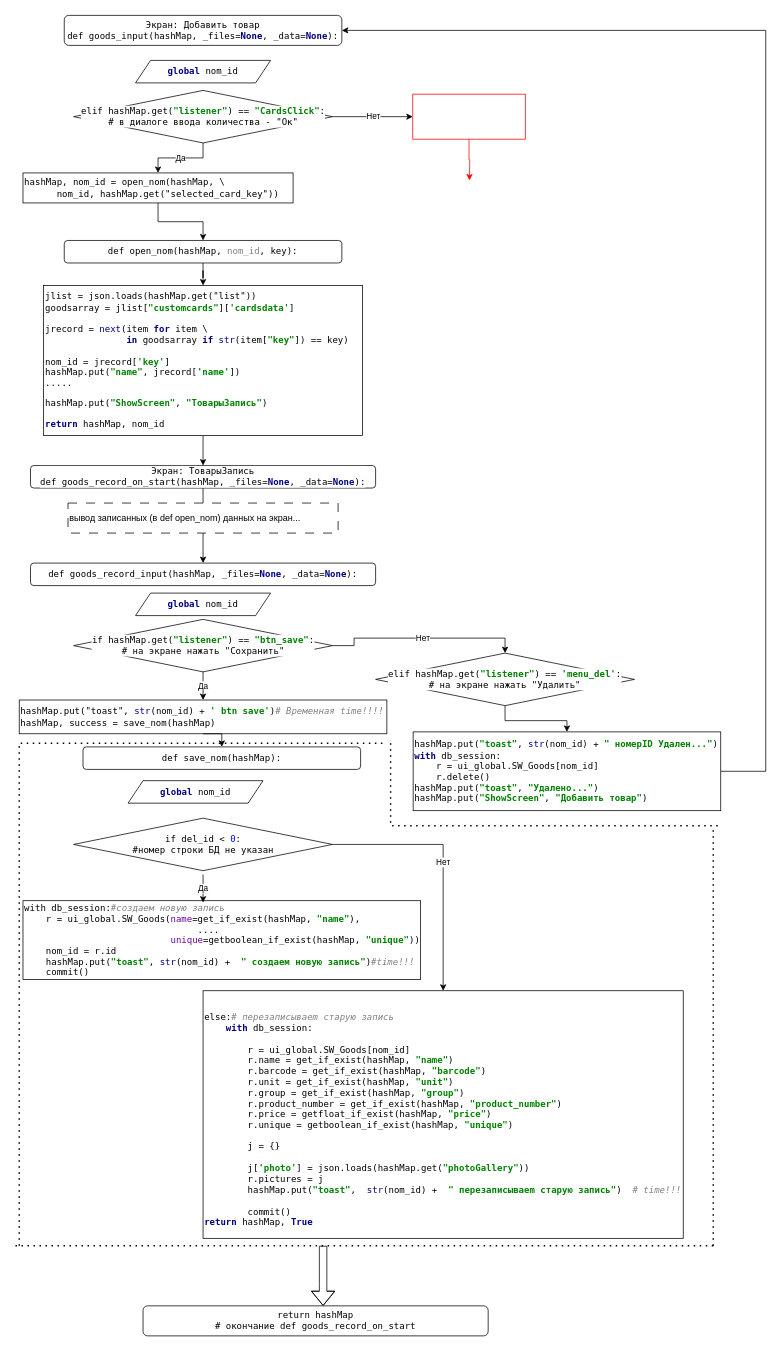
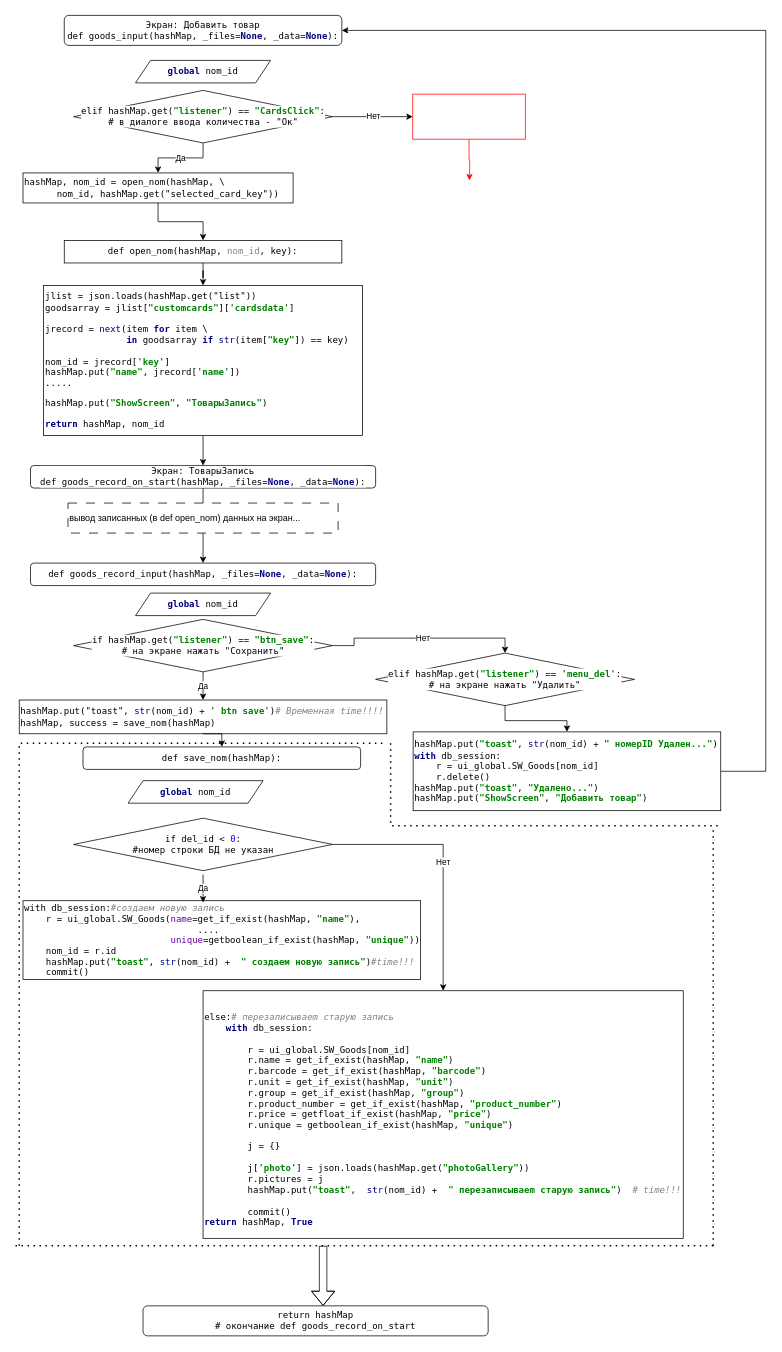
- <mxCell id="13" value="&lt;div style=&quot;background-color: rgb(255, 255, 255); font-family: &amp;quot;JetBrains Mono&amp;quot;, monospace;&quot;&gt;&lt;pre&gt;&lt;div style=&quot;font-family: &amp;quot;JetBrains Mono&amp;quot;, monospace;&quot;&gt;&lt;pre&gt;&lt;div style=&quot;font-family: &amp;quot;JetBrains Mono&amp;quot;, monospace;&quot;&gt;&lt;pre&gt;def open_nom(hashMap, &lt;span style=&quot;color:#808080;&quot;&gt;nom_id&lt;/span&gt;, key):&lt;/pre&gt;&lt;/div&gt;&lt;/pre&gt;&lt;/div&gt;&lt;/pre&gt;&lt;/div&gt;" style="rounded=1;whiteSpace=wrap;html=1;" vertex="1" parent="1"><mxGeometry x="85" y="320" width="370" height="30" as="geometry" /></mxCell>
+ <mxCell id="13" value="&lt;div style=&quot;background-color: rgb(255, 255, 255); font-family: &amp;quot;JetBrains Mono&amp;quot;, monospace;&quot;&gt;&lt;pre&gt;&lt;div style=&quot;font-family: &amp;quot;JetBrains Mono&amp;quot;, monospace;&quot;&gt;&lt;pre&gt;&lt;div style=&quot;font-family: &amp;quot;JetBrains Mono&amp;quot;, monospace;&quot;&gt;&lt;pre&gt;def open_nom(hashMap, &lt;span style=&quot;color:#808080;&quot;&gt;nom_id&lt;/span&gt;, key):&lt;/pre&gt;&lt;/div&gt;&lt;/pre&gt;&lt;/div&gt;&lt;/pre&gt;&lt;/div&gt;" style="whiteSpace=wrap;html=1;rounded=0;" vertex="1" parent="1"><mxGeometry x="85" y="320" width="370" height="30" as="geometry" /></mxCell>
